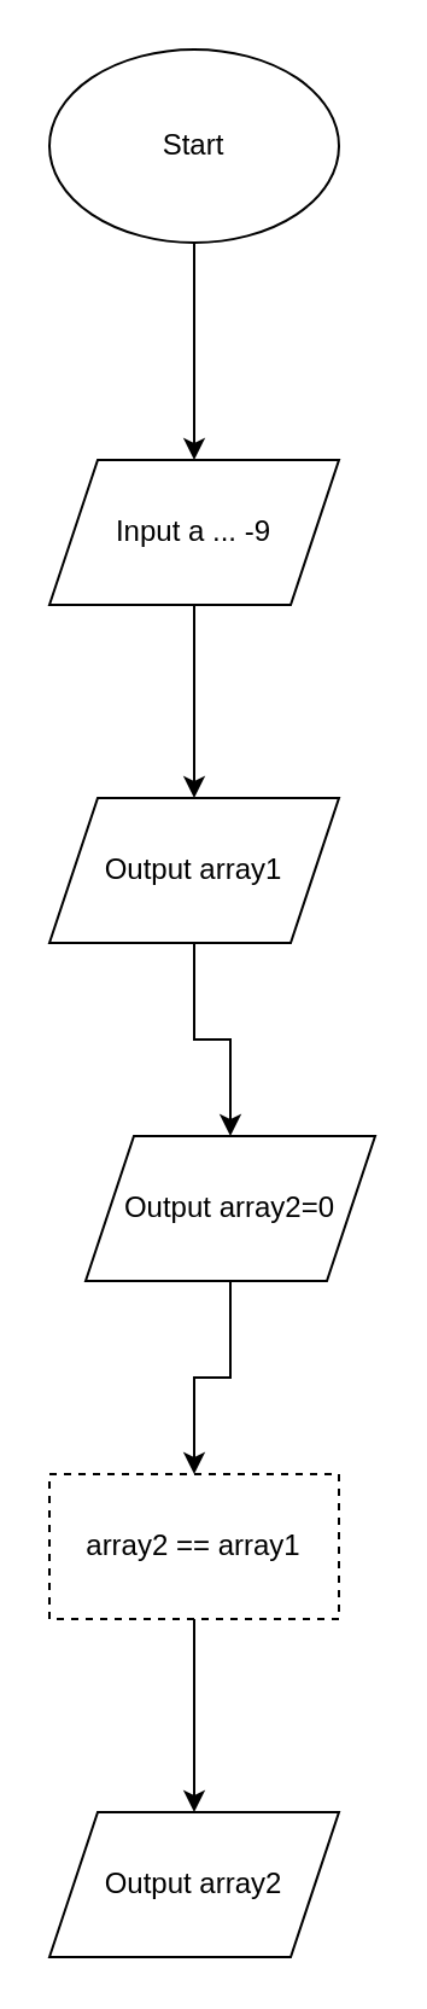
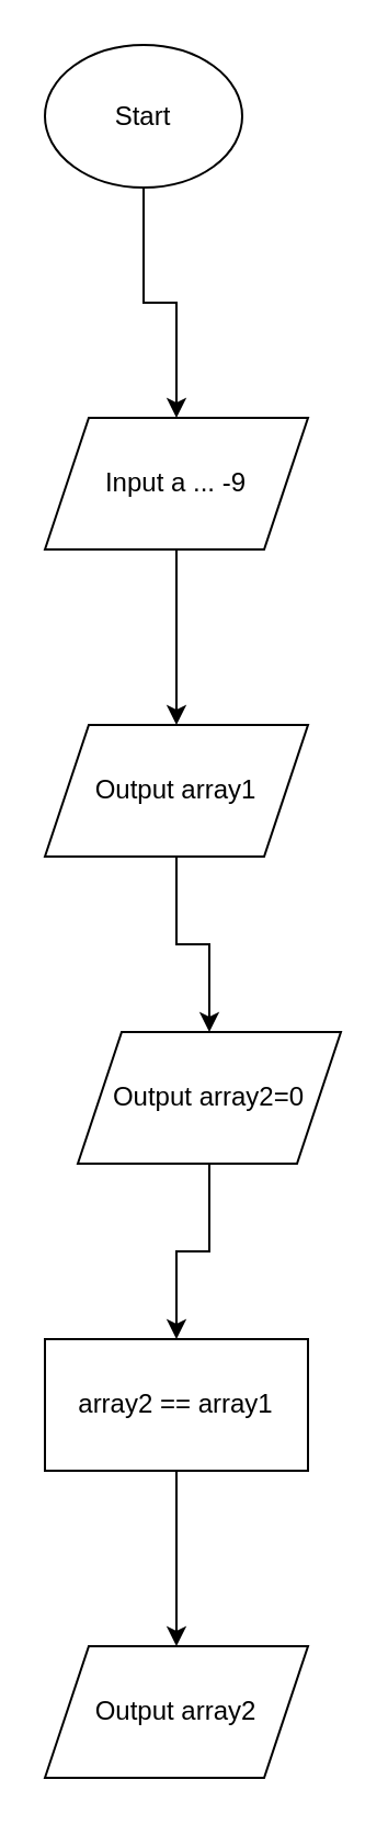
- <mxCell id="3" value="Start" style="ellipse;whiteSpace=wrap;html=1;" vertex="1" parent="1"><mxGeometry x="20" y="20" width="120" height="80" as="geometry" /></mxCell>
+ <mxCell id="3" value="Start" style="ellipse;whiteSpace=wrap;html=1;" vertex="1" parent="1"><mxGeometry x="20" y="20" width="90" height="65" as="geometry" /></mxCell>
- <mxCell id="9" value="array2 == array1" style="whiteSpace=wrap;html=1;dashed=1;" vertex="1" parent="1"><mxGeometry x="20" y="610" width="120" height="60" as="geometry" /></mxCell>
+ <mxCell id="9" value="array2 == array1" style="whiteSpace=wrap;html=1;" vertex="1" parent="1"><mxGeometry x="20" y="610" width="120" height="60" as="geometry" /></mxCell>
